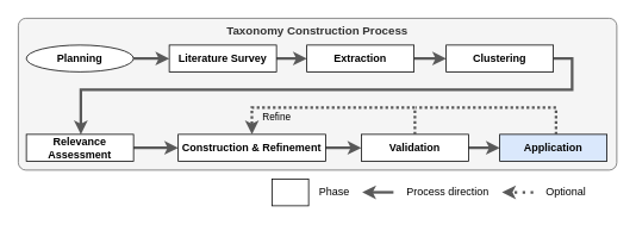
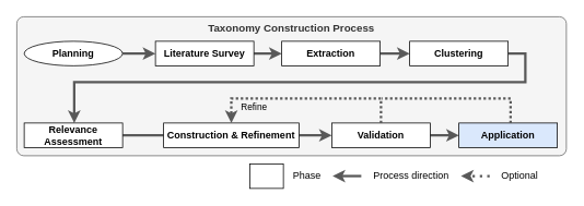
- <mxCell id="11" style="edgeStyle=orthogonalEdgeStyle;rounded=0;orthogonalLoop=1;jettySize=auto;html=1;strokeWidth=3;strokeColor=#595959;" parent="1" source="12" target="14" edge="1"><mxGeometry relative="1" as="geometry" /></mxCell>
+ <mxCell id="11" style="edgeStyle=orthogonalEdgeStyle;rounded=0;orthogonalLoop=1;jettySize=auto;html=1;strokeWidth=3;strokeColor=#595959;endArrow=none;" parent="1" source="12" target="14" edge="1"><mxGeometry relative="1" as="geometry" /></mxCell>
